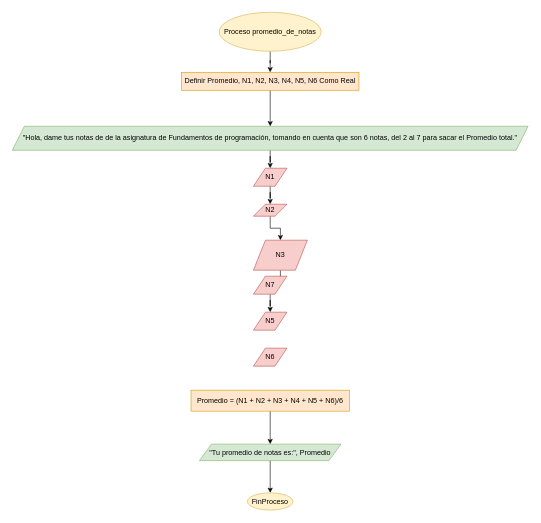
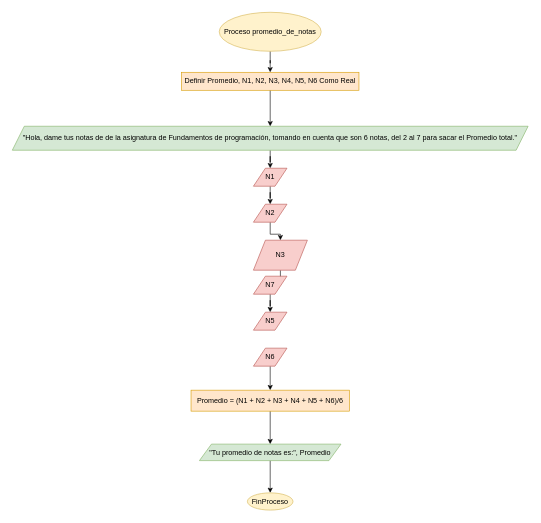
- <mxCell id="9" value="N2" style="shape=parallelogram;perimeter=parallelogramPerimeter;whiteSpace=wrap;html=1;fixedSize=1;fillColor=#f8cecc;strokeColor=#b85450;" vertex="1" parent="1"><mxGeometry x="422" y="340" width="56" height="20" as="geometry" /></mxCell>
+ <mxCell id="9" value="N2" style="shape=parallelogram;perimeter=parallelogramPerimeter;whiteSpace=wrap;html=1;fixedSize=1;fillColor=#f8cecc;strokeColor=#b85450;" vertex="1" parent="1"><mxGeometry x="422" y="340" width="56" height="30" as="geometry" /></mxCell>
+ <mxCell id="15" value="" style="edgeStyle=orthogonalEdgeStyle;rounded=0;orthogonalLoop=1;jettySize=auto;html=1;" edge="1" parent="1" source="16" target="18"><mxGeometry relative="1" as="geometry" /></mxCell>
